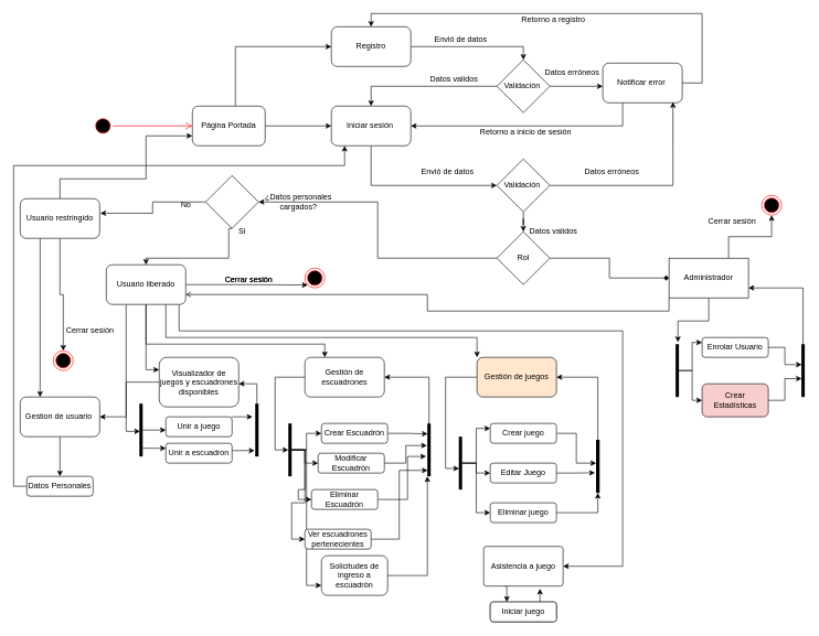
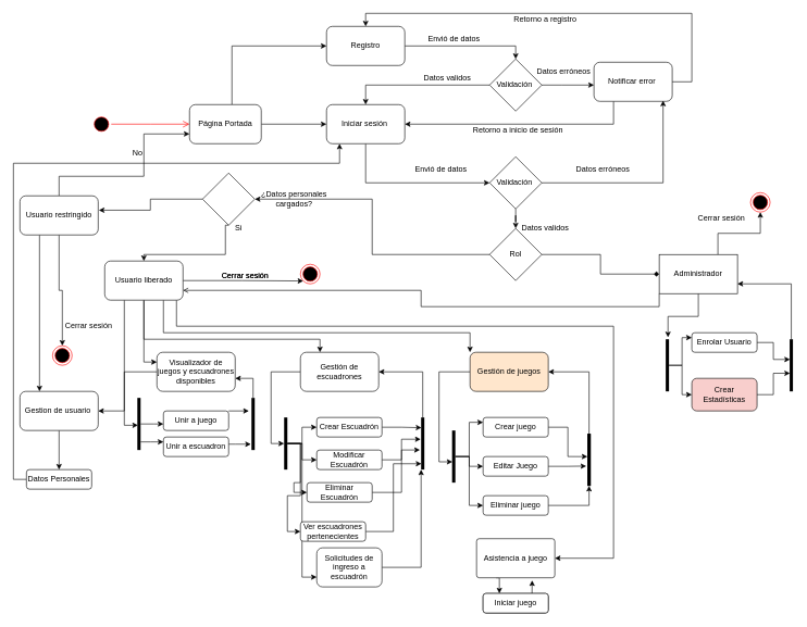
- <mxCell id="60" value="No" style="text;html=1;align=center;verticalAlign=middle;resizable=0;points=[];autosize=1;strokeColor=none;fillColor=none;" parent="1" vertex="1"><mxGeometry x="265" y="300" width="30" height="20" as="geometry" /></mxCell>
+ <mxCell id="60" value="No" style="text;html=1;align=center;verticalAlign=middle;resizable=0;points=[];autosize=1;strokeColor=none;fillColor=none;" parent="1" vertex="1"><mxGeometry x="195" y="225" width="30" height="20" as="geometry" /></mxCell>
- <mxCell id="34" value="Visualizador de juegos y escuadrones disponibles" style="rounded=1;whiteSpace=wrap;html=1;" parent="1" vertex="1"><mxGeometry x="240" y="540" width="120" height="75" as="geometry" /></mxCell>
+ <mxCell id="34" value="Visualizador de juegos y escuadrones disponibles" style="rounded=1;whiteSpace=wrap;html=1;" parent="1" vertex="1"><mxGeometry x="240" y="540" width="120" height="60" as="geometry" /></mxCell>
- <mxCell id="68" value="Modificar Escuadrón" style="rounded=1;whiteSpace=wrap;html=1;" parent="1" vertex="1"><mxGeometry x="480" y="685" width="100" height="30" as="geometry" /></mxCell>
+ <mxCell id="68" value="Modificar Escuadrón" style="rounded=1;whiteSpace=wrap;html=1;" parent="1" vertex="1"><mxGeometry x="485" y="690" width="100" height="30" as="geometry" /></mxCell>
